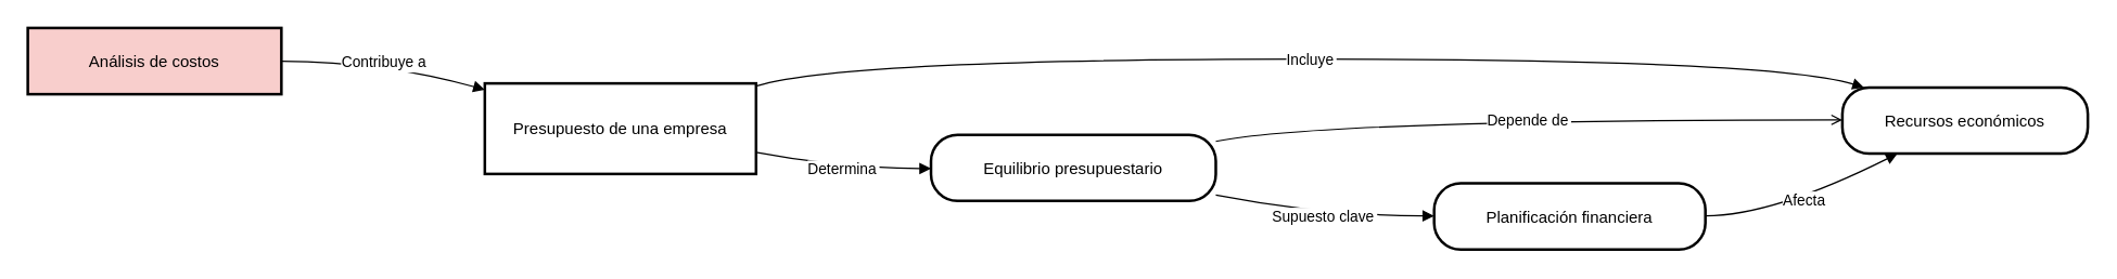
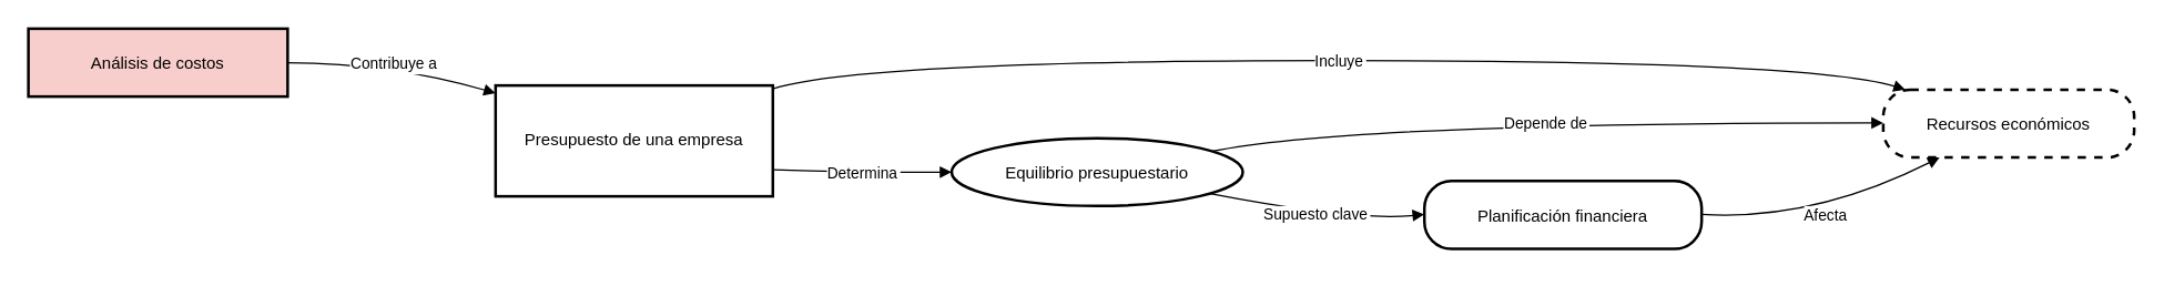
- <mxCell id="9" value="Depende de" style="curved=1;startArrow=none;endArrow=open;exitX=1;exitY=0.1;entryX=0;entryY=0.49;" parent="1" source="4" target="3" edge="1"><mxGeometry relative="1" as="geometry"><Array as="points"><mxPoint x="976" y="88" /></Array></mxGeometry></mxCell>
+ <mxCell id="9" value="Depende de" style="curved=1;startArrow=none;endArrow=block;exitX=1;exitY=0.1;entryX=0;entryY=0.49;" parent="1" source="4" target="3" edge="1"><mxGeometry relative="1" as="geometry"><Array as="points"><mxPoint x="976" y="88" /></Array></mxGeometry></mxCell>
- <mxCell id="3" value="Recursos económicos" style="rounded=1;arcSize=40;strokeWidth=2" parent="1" vertex="1"><mxGeometry x="1358" y="64" width="181" height="49" as="geometry" /></mxCell>
+ <mxCell id="3" value="Recursos económicos" style="rounded=1;arcSize=40;strokeWidth=2;dashed=1;" parent="1" vertex="1"><mxGeometry x="1358" y="64" width="181" height="49" as="geometry" /></mxCell>
- <mxCell id="2" value="Presupuesto de una empresa" style="whiteSpace=wrap;strokeWidth=2;" parent="1" vertex="1"><mxGeometry x="357" y="61" width="200" height="67" as="geometry" /></mxCell>
+ <mxCell id="2" value="Presupuesto de una empresa" style="whiteSpace=wrap;strokeWidth=2;" parent="1" vertex="1"><mxGeometry x="357" y="61" width="200" height="80" as="geometry" /></mxCell>
- <mxCell id="4" value="Equilibrio presupuestario" style="rounded=1;arcSize=40;strokeWidth=2" parent="1" vertex="1"><mxGeometry x="686" y="99" width="210" height="49" as="geometry" /></mxCell>
+ <mxCell id="4" value="Equilibrio presupuestario" style="ellipse;arcSize=40;strokeWidth=2;" parent="1" vertex="1"><mxGeometry x="686" y="99" width="210" height="49" as="geometry" /></mxCell>
- <mxCell id="5" value="Planificación financiera" style="rounded=1;arcSize=40;strokeWidth=2" parent="1" vertex="1"><mxGeometry x="1057" y="135" width="200" height="49" as="geometry" /></mxCell>
+ <mxCell id="5" value="Planificación financiera" style="rounded=1;arcSize=40;strokeWidth=2" parent="1" vertex="1"><mxGeometry x="1027" y="130" width="200" height="49" as="geometry" /></mxCell>
